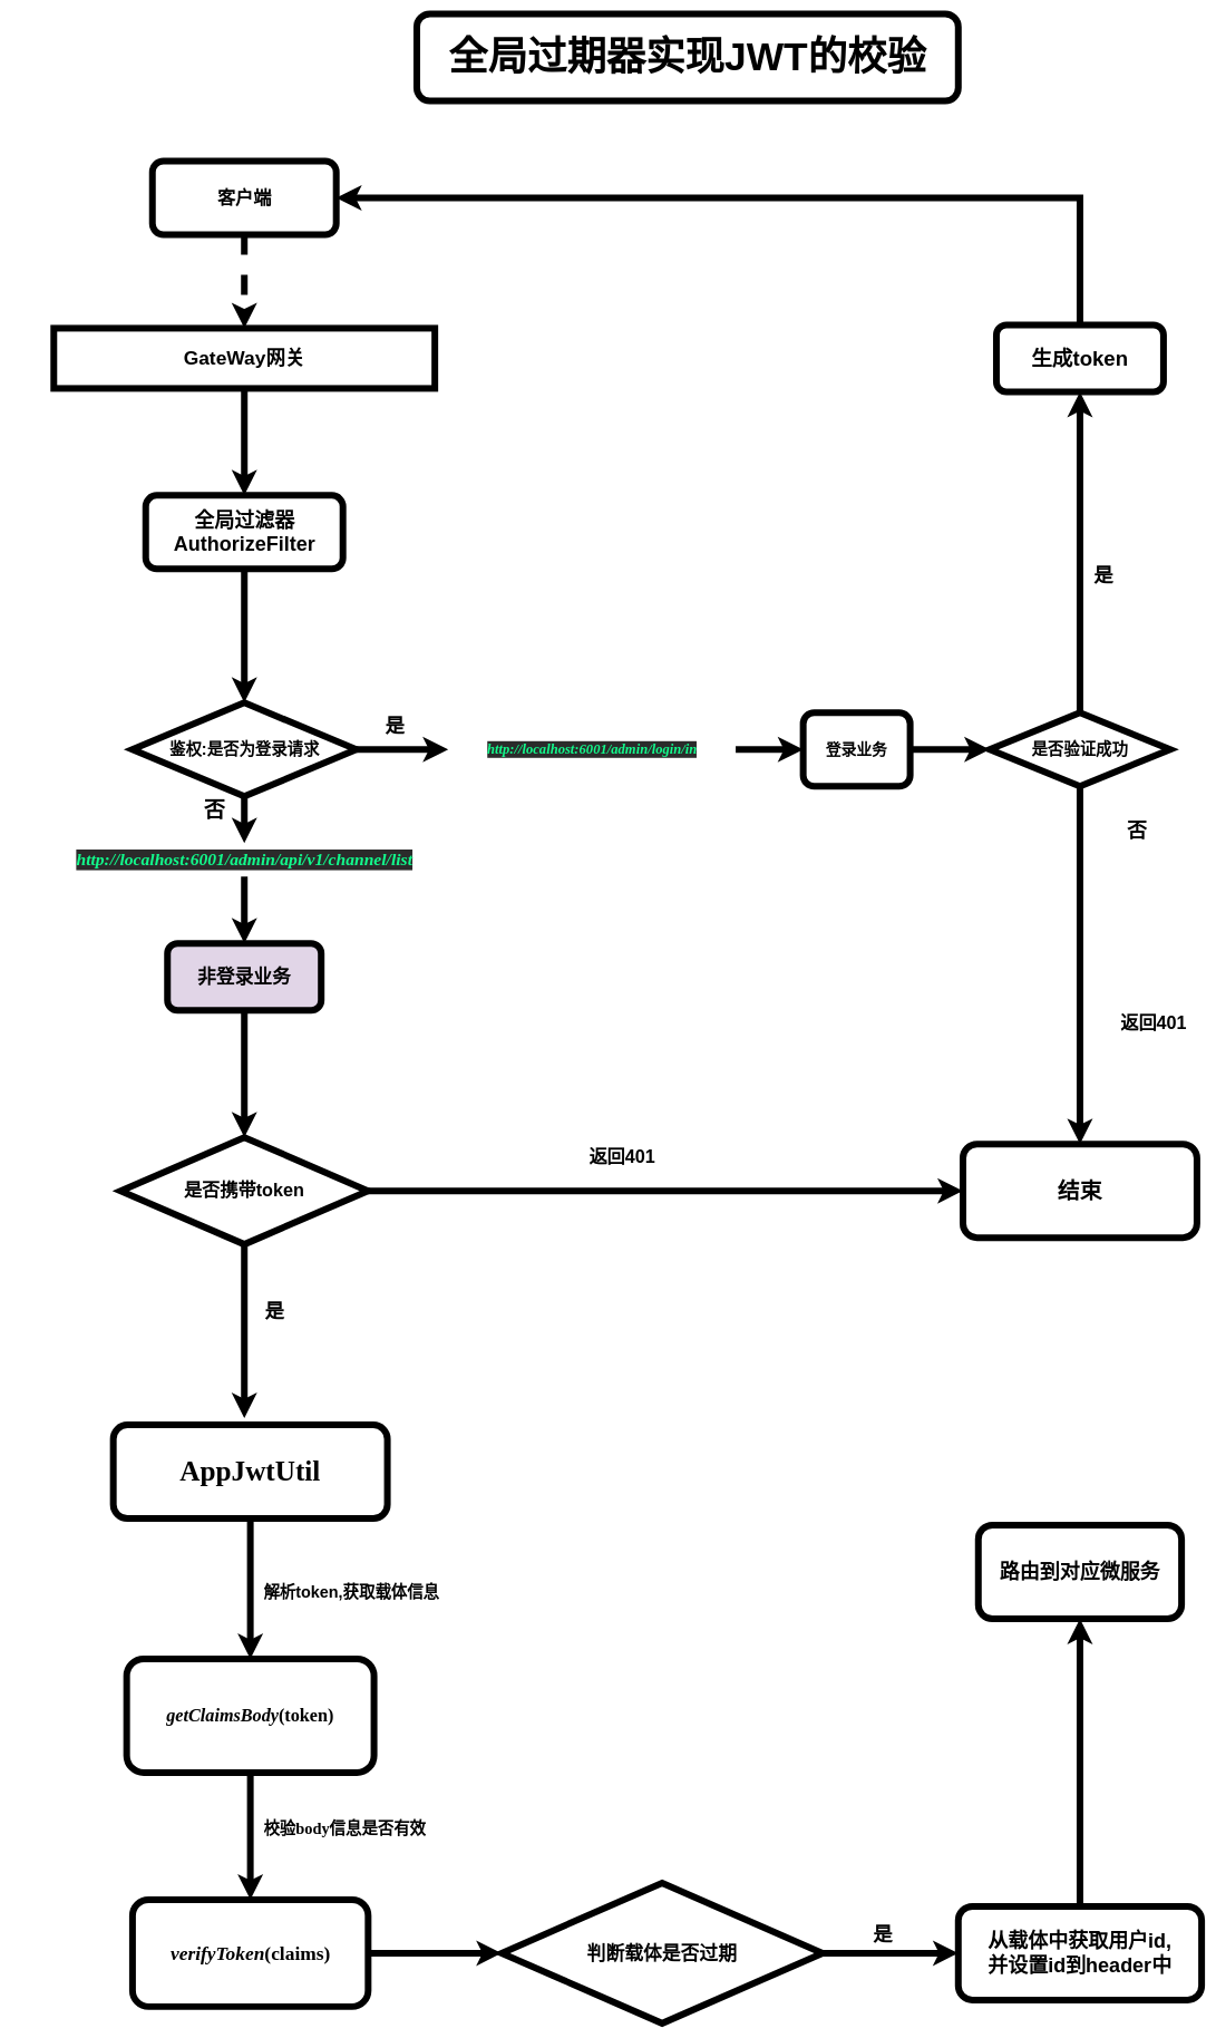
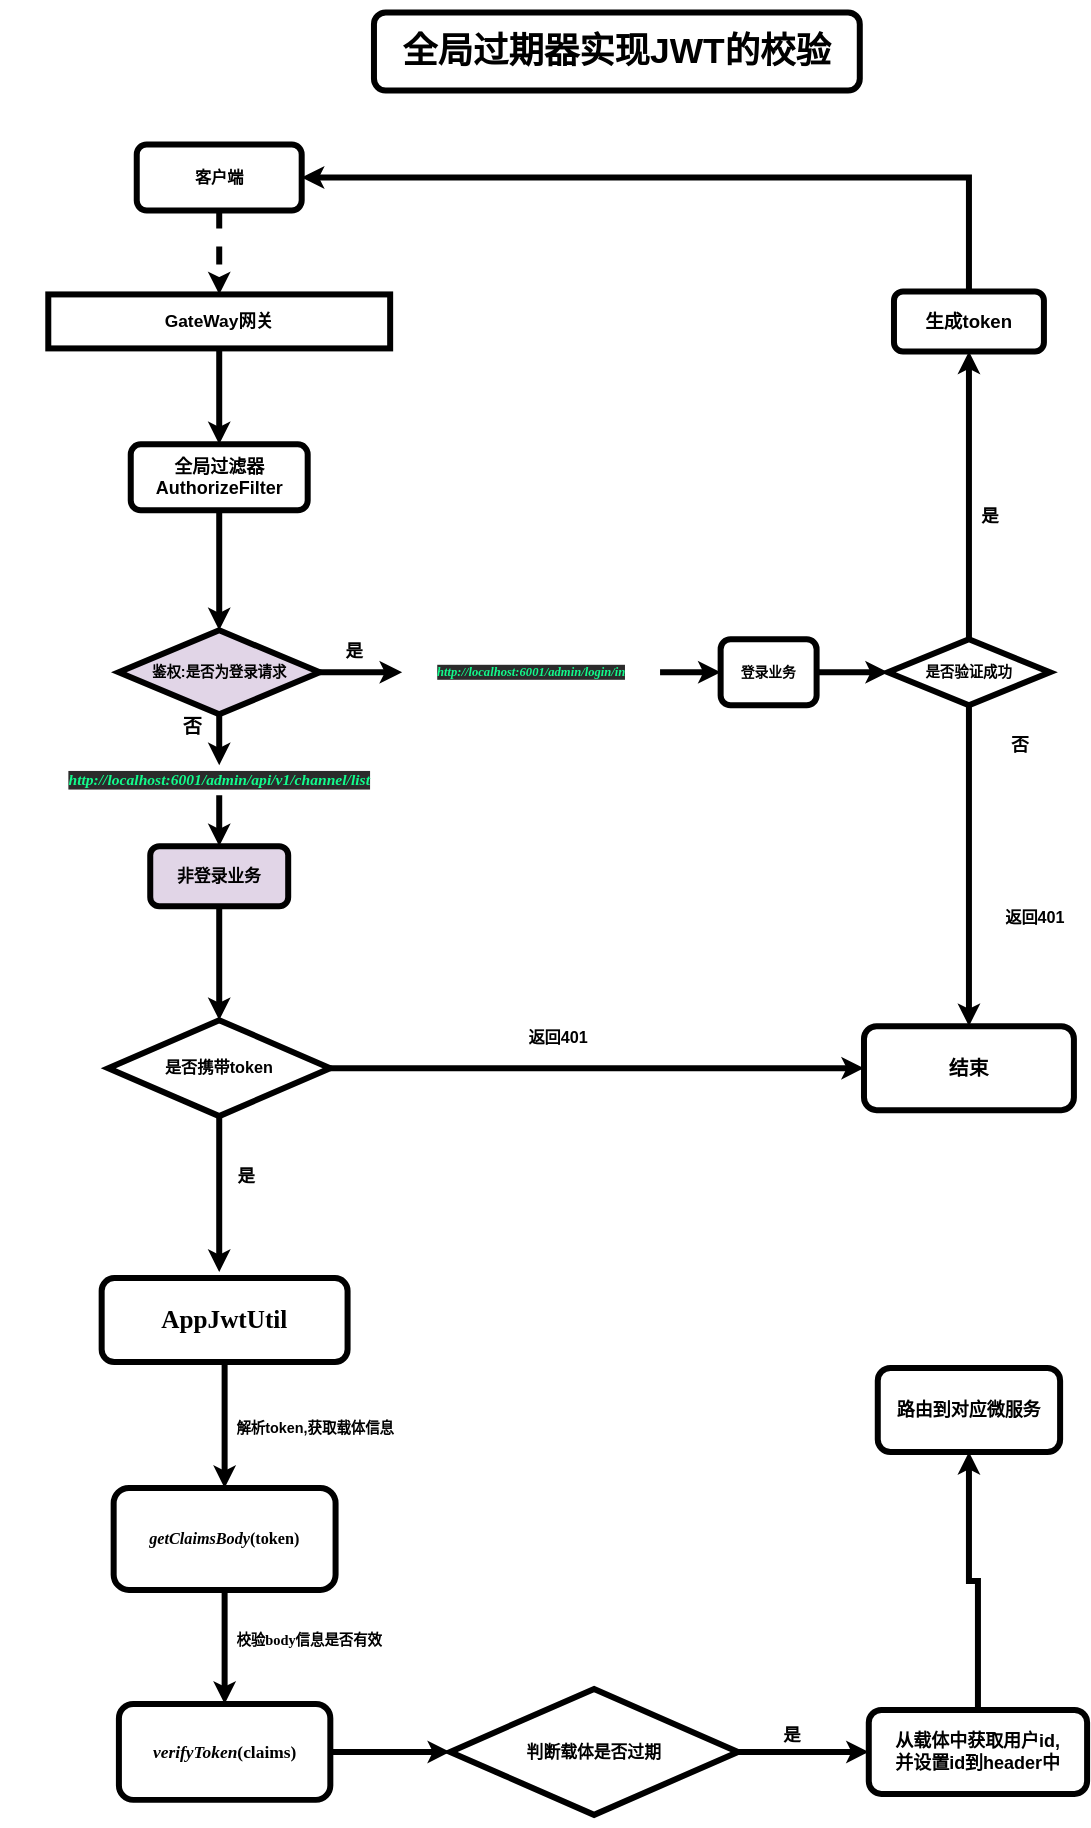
- <mxCell id="9" value="&lt;b&gt;&lt;font style=&quot;font-size: 24px&quot;&gt;鉴权:是否为登录请求&lt;/font&gt;&lt;/b&gt;" style="rhombus;whiteSpace=wrap;html=1;strokeWidth=10;" vertex="1" parent="1"><mxGeometry x="197.5" y="1050" width="335" height="140" as="geometry" /></mxCell>
+ <mxCell id="9" value="&lt;b&gt;&lt;font style=&quot;font-size: 24px&quot;&gt;鉴权:是否为登录请求&lt;/font&gt;&lt;/b&gt;" style="rhombus;whiteSpace=wrap;html=1;strokeWidth=10;fillColor=#e1d5e7;" vertex="1" parent="1"><mxGeometry x="197.5" y="1050" width="335" height="140" as="geometry" /></mxCell>
- <mxCell id="24" value="&lt;pre style=&quot;background-color: rgb(43 , 43 , 43) ; color: rgb(169 , 183 , 198) ; font-family: &amp;#34;consolas&amp;#34;&quot;&gt;&lt;span style=&quot;color: rgb(18 , 251 , 140) ; font-style: italic&quot;&gt;&lt;b&gt;&lt;font style=&quot;font-size: 26px&quot;&gt;http://localhost:6001/admin/api/v1/channel/list&lt;/font&gt;&lt;/b&gt;&lt;/span&gt;&lt;/pre&gt;" style="text;html=1;align=center;verticalAlign=middle;resizable=0;points=[];autosize=1;" vertex="1" parent="1"><mxGeometry x="20" y="1260" width="690" height="50" as="geometry" /></mxCell>
+ <mxCell id="24" value="&lt;pre style=&quot;background-color: rgb(43 , 43 , 43) ; color: rgb(169 , 183 , 198) ; font-family: &amp;#34;consolas&amp;#34;&quot;&gt;&lt;span style=&quot;color: rgb(18 , 251 , 140) ; font-style: italic&quot;&gt;&lt;b&gt;&lt;font style=&quot;font-size: 26px&quot;&gt;http://localhost:6001/admin/api/v1/channel/list&lt;/font&gt;&lt;/b&gt;&lt;/span&gt;&lt;/pre&gt;" style="text;html=1;align=center;verticalAlign=middle;resizable=0;points=[];autosize=1;" vertex="1" parent="1"><mxGeometry x="20" y="1275" width="690" height="50" as="geometry" /></mxCell>
- <mxCell id="44" value="&lt;b&gt;&lt;font style=&quot;font-size: 30px&quot;&gt;从载体中获取用户id,&lt;br&gt;并设置id到header中&lt;br&gt;&lt;/font&gt;&lt;/b&gt;" style="rounded=1;whiteSpace=wrap;html=1;strokeWidth=10;" vertex="1" parent="1"><mxGeometry x="1433" y="2850" width="364" height="140" as="geometry" /></mxCell>
+ <mxCell id="44" value="&lt;b&gt;&lt;font style=&quot;font-size: 30px&quot;&gt;从载体中获取用户id,&lt;br&gt;并设置id到header中&lt;br&gt;&lt;/font&gt;&lt;/b&gt;" style="rounded=1;whiteSpace=wrap;html=1;strokeWidth=10;" vertex="1" parent="1"><mxGeometry x="1448" y="2850" width="364" height="140" as="geometry" /></mxCell>
